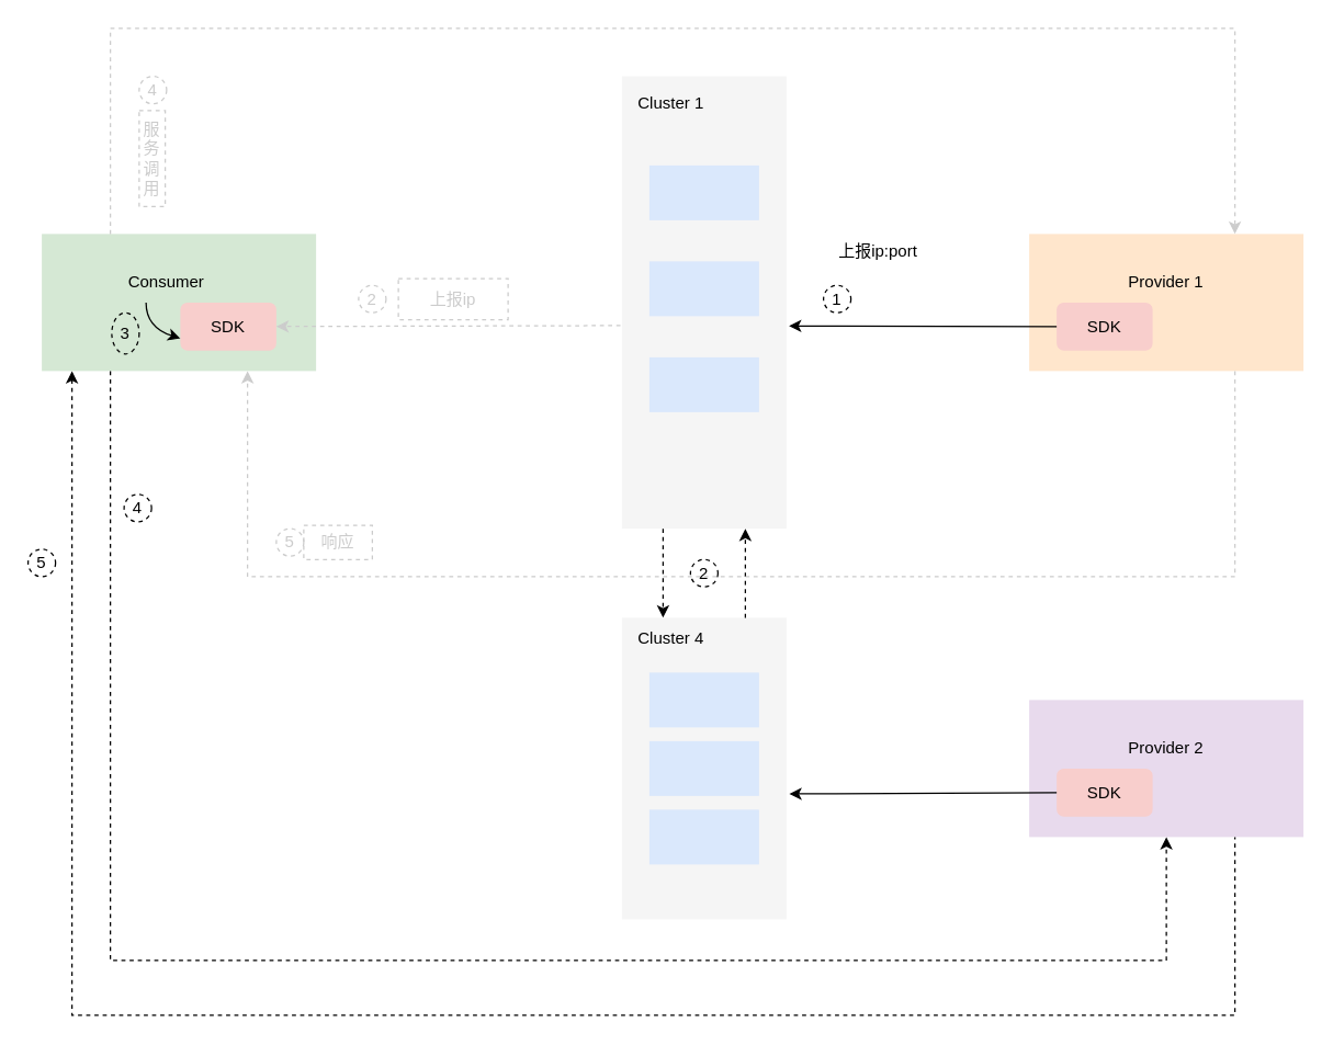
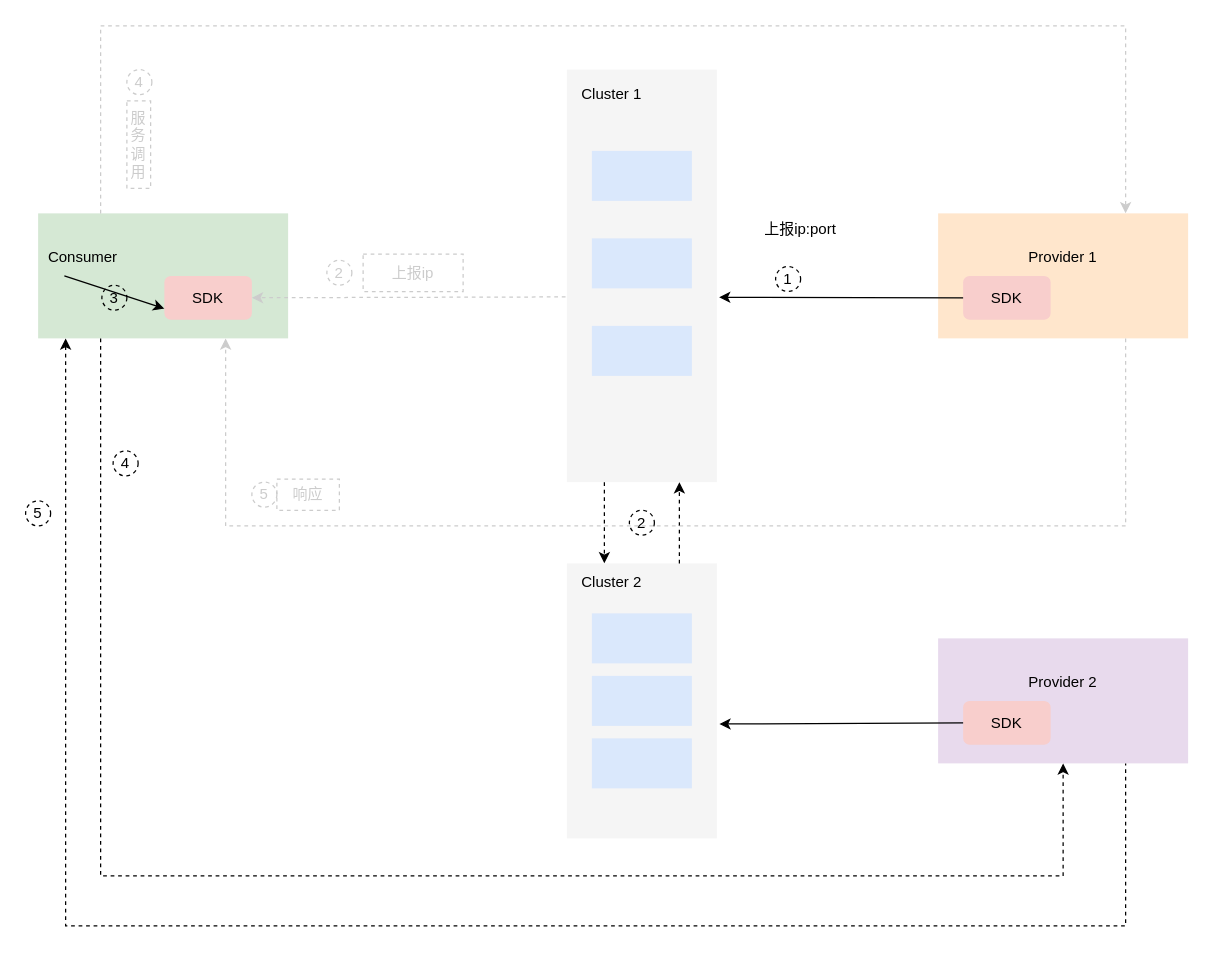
- <mxCell id="12" value="Consumer" style="text;html=1;strokeColor=none;fillColor=none;align=center;verticalAlign=middle;whiteSpace=wrap;rounded=0;" parent="1" vertex="1"><mxGeometry x="91" y="190" width="60" height="30" as="geometry" /></mxCell>
+ <mxCell id="12" value="Consumer" style="text;html=1;strokeColor=none;fillColor=none;align=center;verticalAlign=middle;whiteSpace=wrap;rounded=0;" parent="1" vertex="1"><mxGeometry x="36" y="190" width="60" height="30" as="geometry" /></mxCell>
- <mxCell id="26" value="1" style="ellipse;whiteSpace=wrap;html=1;aspect=fixed;fillColor=none;dashed=1;strokeColor=#000000;fontColor=#000000;" vertex="1" parent="1"><mxGeometry x="600" y="207.5" width="20" height="20" as="geometry" /></mxCell>
+ <mxCell id="26" value="1" style="ellipse;whiteSpace=wrap;html=1;aspect=fixed;fillColor=none;dashed=1;strokeColor=#000000;fontColor=#000000;" vertex="1" parent="1"><mxGeometry x="620" y="212.5" width="20" height="20" as="geometry" /></mxCell>
- <mxCell id="27" value="3" style="ellipse;whiteSpace=wrap;html=1;aspect=fixed;fillColor=none;dashed=1;" vertex="1" parent="1"><mxGeometry x="81" y="227.5" width="20" height="30" as="geometry" /></mxCell>
+ <mxCell id="27" value="3" style="ellipse;whiteSpace=wrap;html=1;aspect=fixed;fillColor=none;dashed=1;" vertex="1" parent="1"><mxGeometry x="81" y="227.5" width="20" height="20" as="geometry" /></mxCell>
- <mxCell id="24" value="Cluster 4" style="text;html=1;strokeColor=none;fillColor=none;align=center;verticalAlign=middle;whiteSpace=wrap;rounded=0;" vertex="1" parent="1"><mxGeometry x="459" y="450" width="60" height="30" as="geometry" /></mxCell>
+ <mxCell id="24" value="Cluster 2" style="text;html=1;strokeColor=none;fillColor=none;align=center;verticalAlign=middle;whiteSpace=wrap;rounded=0;" vertex="1" parent="1"><mxGeometry x="459" y="450" width="60" height="30" as="geometry" /></mxCell>
